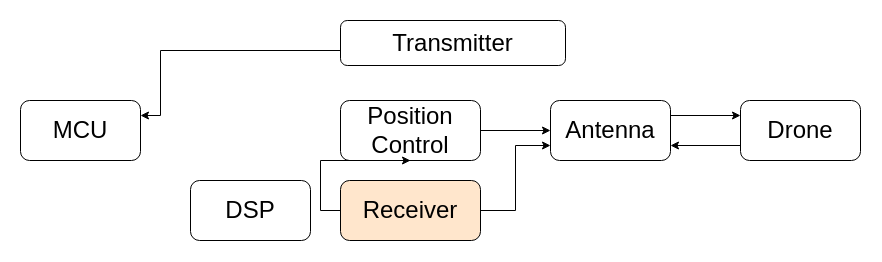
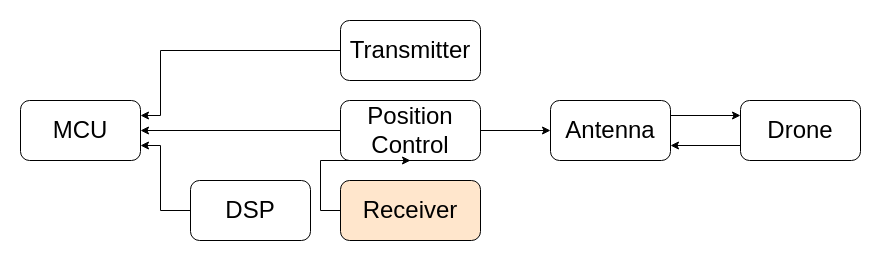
- <mxCell id="4" value="&lt;font style=&quot;font-size: 24px;&quot;&gt;Transmitter&lt;/font&gt;" style="rounded=1;whiteSpace=wrap;html=1;" vertex="1" parent="1"><mxGeometry x="340" y="20" width="225" height="45" as="geometry" /></mxCell>
+ <mxCell id="4" value="&lt;font style=&quot;font-size: 24px;&quot;&gt;Transmitter&lt;/font&gt;" style="rounded=1;whiteSpace=wrap;html=1;" vertex="1" parent="1"><mxGeometry x="340" y="20" width="140" height="60" as="geometry" /></mxCell>
+ <mxCell id="5" style="edgeStyle=orthogonalEdgeStyle;rounded=0;orthogonalLoop=1;jettySize=auto;html=1;exitX=0;exitY=0.5;exitDx=0;exitDy=0;entryX=1;entryY=0.5;entryDx=0;entryDy=0;" edge="1" parent="1" source="7" target="2"><mxGeometry relative="1" as="geometry" /></mxCell>
- <mxCell id="9" style="edgeStyle=orthogonalEdgeStyle;rounded=0;orthogonalLoop=1;jettySize=auto;html=1;exitX=1;exitY=0.5;exitDx=0;exitDy=0;entryX=0;entryY=0.75;entryDx=0;entryDy=0;" edge="1" parent="1" source="10" target="14"><mxGeometry relative="1" as="geometry" /></mxCell>
+ <mxCell id="11" style="edgeStyle=orthogonalEdgeStyle;rounded=0;orthogonalLoop=1;jettySize=auto;html=1;exitX=0;exitY=0.5;exitDx=0;exitDy=0;entryX=1;entryY=0.75;entryDx=0;entryDy=0;" edge="1" parent="1" source="12" target="2"><mxGeometry relative="1" as="geometry"><Array as="points"><mxPoint x="160" y="210" /><mxPoint x="160" y="145" /></Array></mxGeometry></mxCell>
